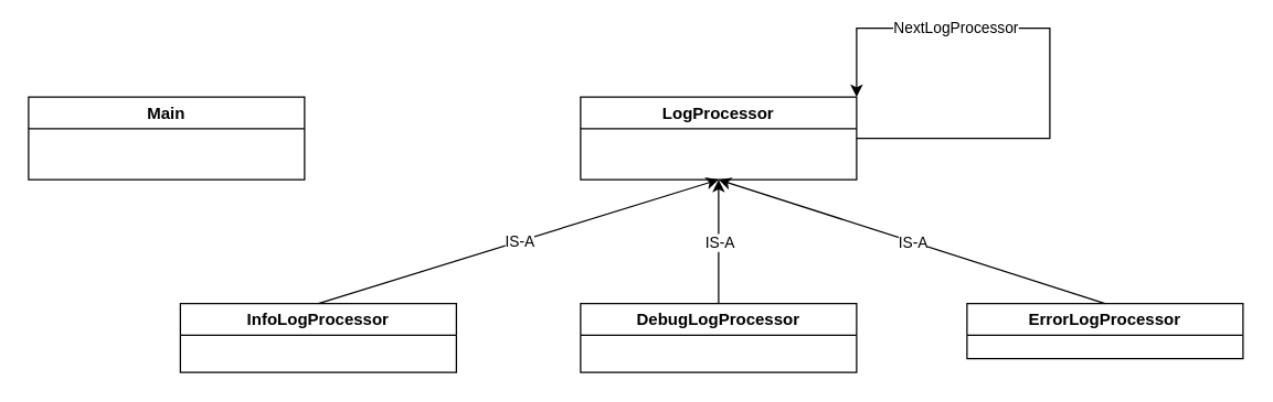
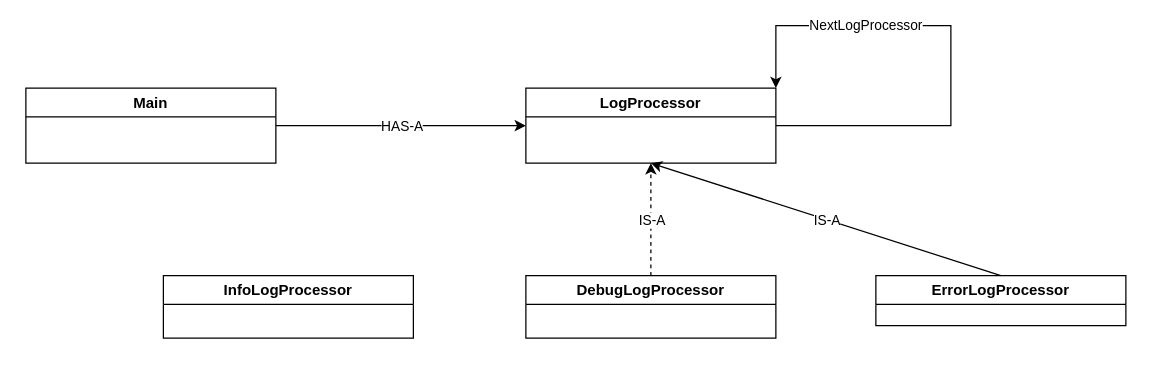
+ <mxCell id="15" value="" style="endArrow=classic;html=1;rounded=0;exitX=1;exitY=0.5;exitDx=0;exitDy=0;entryX=0;entryY=0.5;entryDx=0;entryDy=0;" edge="1" parent="1" source="14" target="2"><mxGeometry relative="1" as="geometry"><mxPoint x="180" y="110" as="sourcePoint" /><mxPoint x="280" y="110" as="targetPoint" /></mxGeometry></mxCell>
+ <mxCell id="16" value="HAS-A" style="edgeLabel;resizable=0;html=1;;align=center;verticalAlign=middle;" connectable="0" vertex="1" parent="15"><mxGeometry relative="1" as="geometry" /></mxCell>
- <mxCell id="6" value="" style="endArrow=classic;html=1;rounded=0;entryX=0.5;entryY=1;entryDx=0;entryDy=0;exitX=0.5;exitY=0;exitDx=0;exitDy=0;" edge="1" parent="1" source="3" target="2"><mxGeometry relative="1" as="geometry"><mxPoint x="70" y="160" as="sourcePoint" /><mxPoint x="170" y="160" as="targetPoint" /></mxGeometry></mxCell>
- <mxCell id="7" value="IS-A" style="edgeLabel;resizable=0;html=1;;align=center;verticalAlign=middle;" connectable="0" vertex="1" parent="6"><mxGeometry relative="1" as="geometry" /></mxCell>
- <mxCell id="8" value="" style="endArrow=classic;html=1;rounded=0;entryX=0.5;entryY=1;entryDx=0;entryDy=0;exitX=0.5;exitY=0;exitDx=0;exitDy=0;" edge="1" parent="1" source="5" target="2"><mxGeometry relative="1" as="geometry"><mxPoint x="330" y="490" as="sourcePoint" /><mxPoint x="430" y="490" as="targetPoint" /></mxGeometry></mxCell>
+ <mxCell id="8" value="" style="endArrow=classic;html=1;rounded=0;entryX=0.5;entryY=1;entryDx=0;entryDy=0;exitX=0.5;exitY=0;exitDx=0;exitDy=0;dashed=1;" edge="1" parent="1" source="5" target="2"><mxGeometry relative="1" as="geometry"><mxPoint x="330" y="490" as="sourcePoint" /><mxPoint x="430" y="490" as="targetPoint" /></mxGeometry></mxCell>
